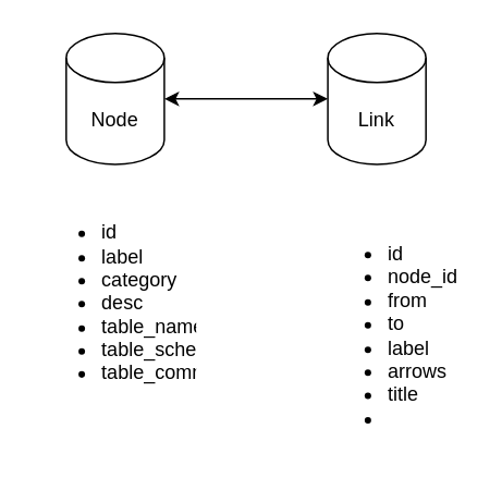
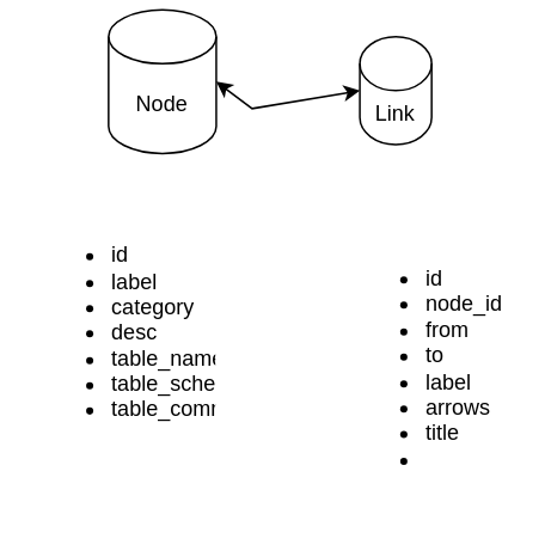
- <mxCell id="2" value="Node" style="shape=cylinder3;whiteSpace=wrap;html=1;boundedLbl=1;backgroundOutline=1;size=15;" vertex="1" parent="1"><mxGeometry x="40" y="20" width="60" height="80" as="geometry" /></mxCell>
+ <mxCell id="2" value="Node" style="shape=cylinder3;whiteSpace=wrap;html=1;boundedLbl=1;backgroundOutline=1;size=15;" vertex="1" parent="1"><mxGeometry x="60" y="5" width="60" height="80" as="geometry" /></mxCell>
- <mxCell id="3" value="Link" style="shape=cylinder3;whiteSpace=wrap;html=1;boundedLbl=1;backgroundOutline=1;size=15;" vertex="1" parent="1"><mxGeometry x="200" y="20" width="60" height="80" as="geometry" /></mxCell>
+ <mxCell id="3" value="Link" style="shape=cylinder3;whiteSpace=wrap;html=1;boundedLbl=1;backgroundOutline=1;size=15;" vertex="1" parent="1"><mxGeometry x="200" y="20" width="40" height="60" as="geometry" /></mxCell>
